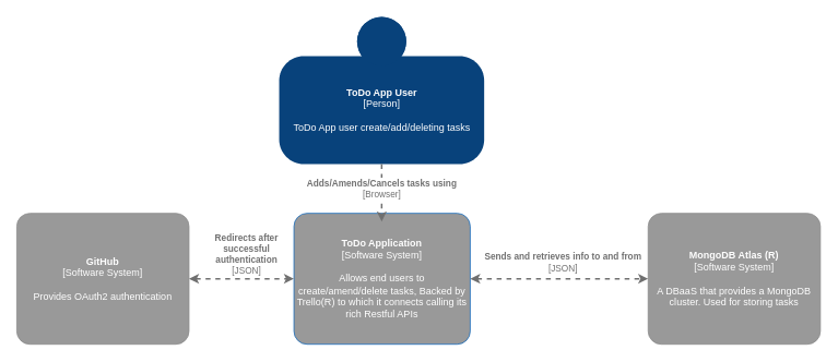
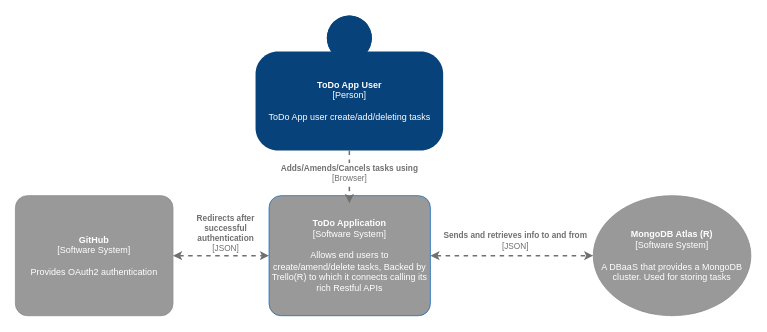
- <mxCell id="4" value="&lt;b&gt;MongoDB Atlas (R)&lt;/b&gt;&lt;div&gt;[Software System]&lt;/div&gt;&lt;br&gt;&lt;div&gt;A DBaaS that provides a MongoDB cluster. Used for storing tasks&lt;/div&gt;" style="rounded=1;whiteSpace=wrap;html=1;labelBackgroundColor=none;fillColor=#999999;fontColor=#ffffff;align=center;arcSize=10;strokeColor=#8A8A8A;metaEdit=1;metaData={&quot;c4Type&quot;:{&quot;editable&quot;:false}};points=[[0.25,0,0],[0.5,0,0],[0.75,0,0],[1,0.25,0],[1,0.5,0],[1,0.75,0],[0.75,1,0],[0.5,1,0],[0.25,1,0],[0,0.75,0],[0,0.5,0],[0,0.25,0]];" parent="1" vertex="1"><mxGeometry x="790" y="260" width="210" height="160" as="geometry" /></mxCell>
+ <mxCell id="4" value="&lt;b&gt;MongoDB Atlas (R)&lt;/b&gt;&lt;div&gt;[Software System]&lt;/div&gt;&lt;br&gt;&lt;div&gt;A DBaaS that provides a MongoDB cluster. Used for storing tasks&lt;/div&gt;" style="ellipse;whiteSpace=wrap;html=1;labelBackgroundColor=none;fillColor=#999999;fontColor=#ffffff;align=center;arcSize=10;strokeColor=#8A8A8A;metaEdit=1;metaData={&quot;c4Type&quot;:{&quot;editable&quot;:false}};points=[[0.25,0,0],[0.5,0,0],[0.75,0,0],[1,0.25,0],[1,0.5,0],[1,0.75,0],[0.75,1,0],[0.5,1,0],[0.25,1,0],[0,0.75,0],[0,0.5,0],[0,0.25,0]];" parent="1" vertex="1"><mxGeometry x="790" y="260" width="210" height="160" as="geometry" /></mxCell>
